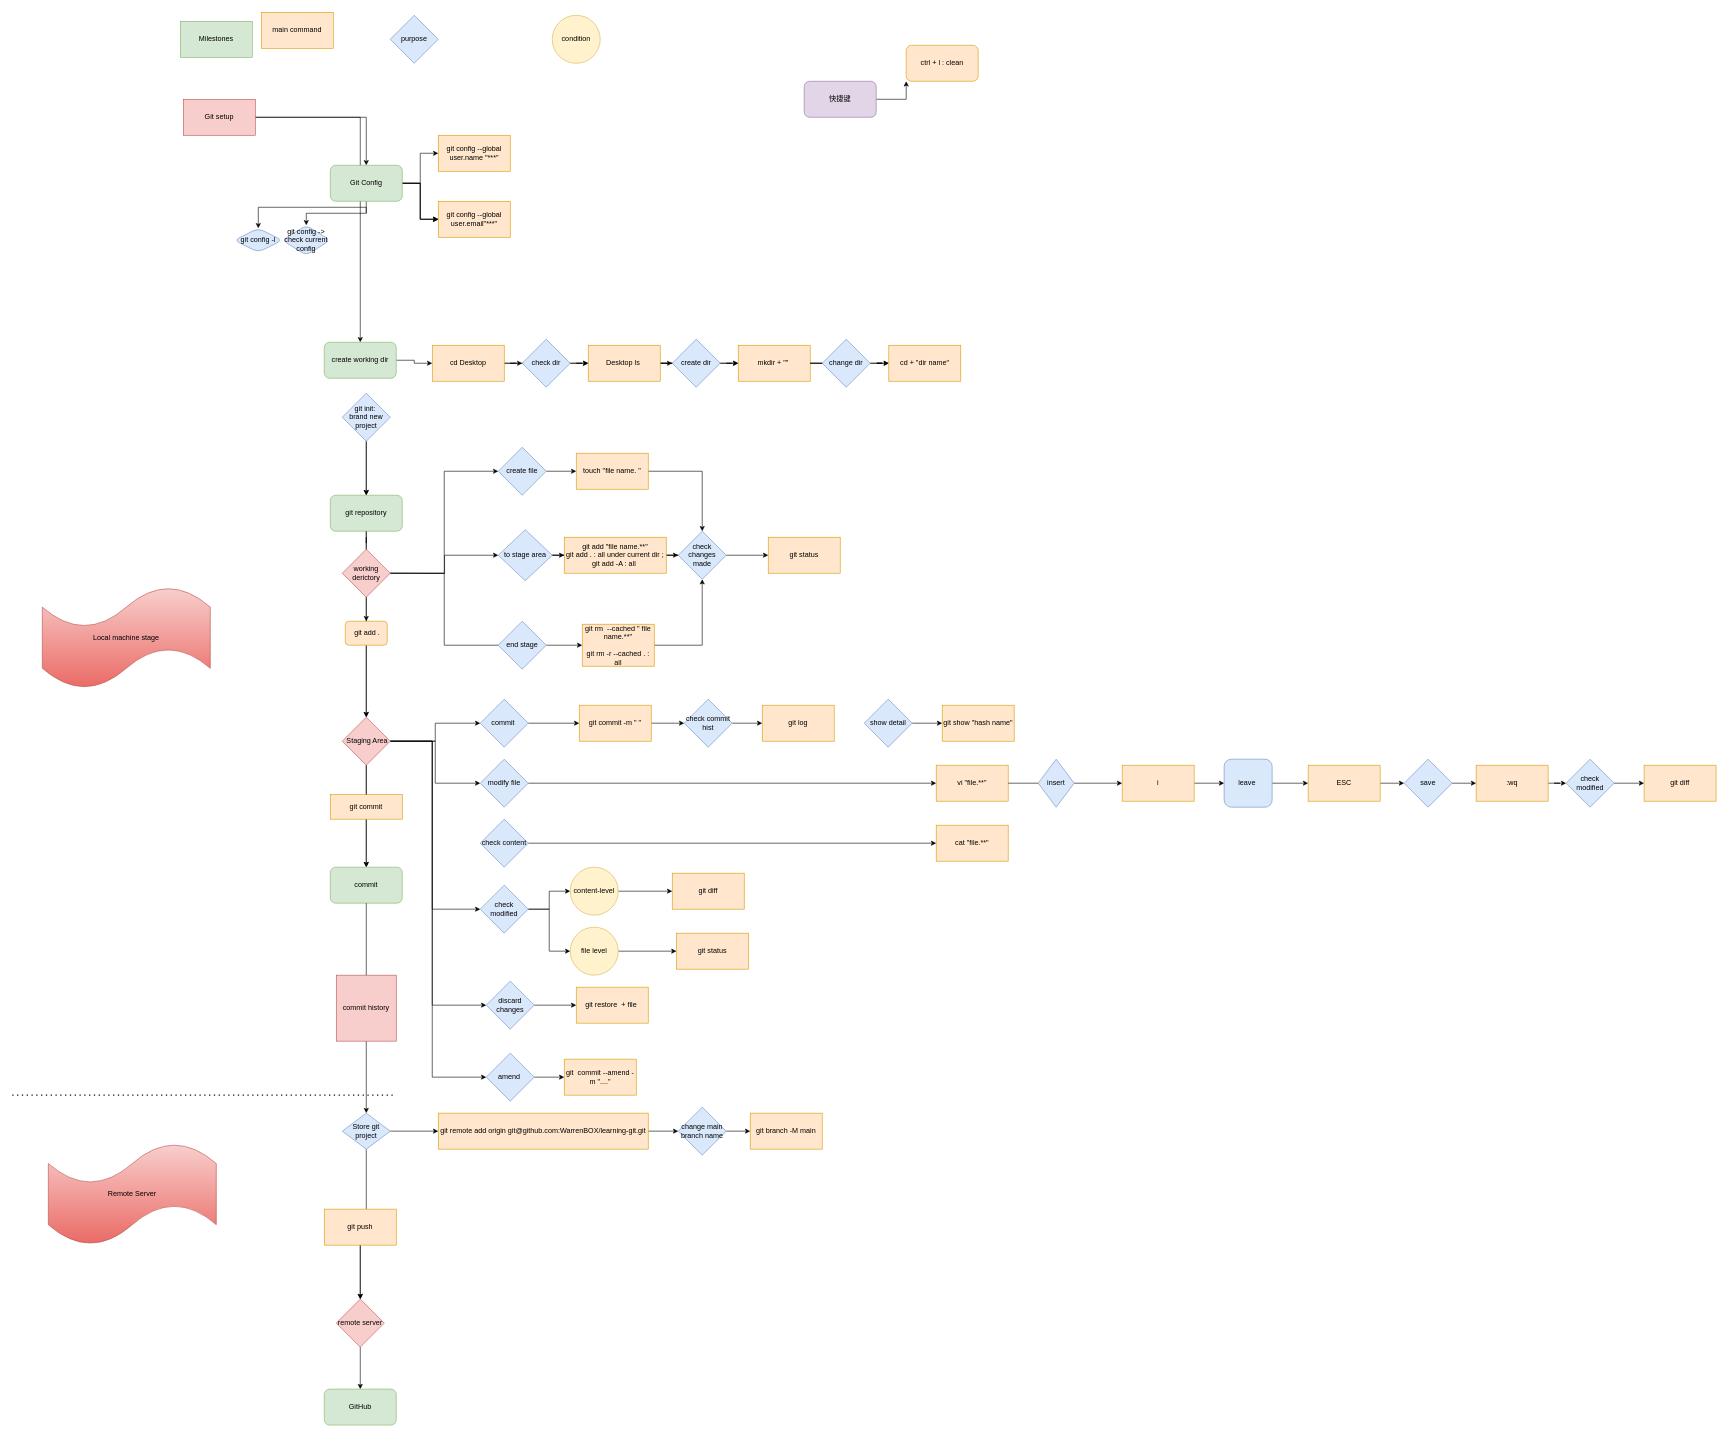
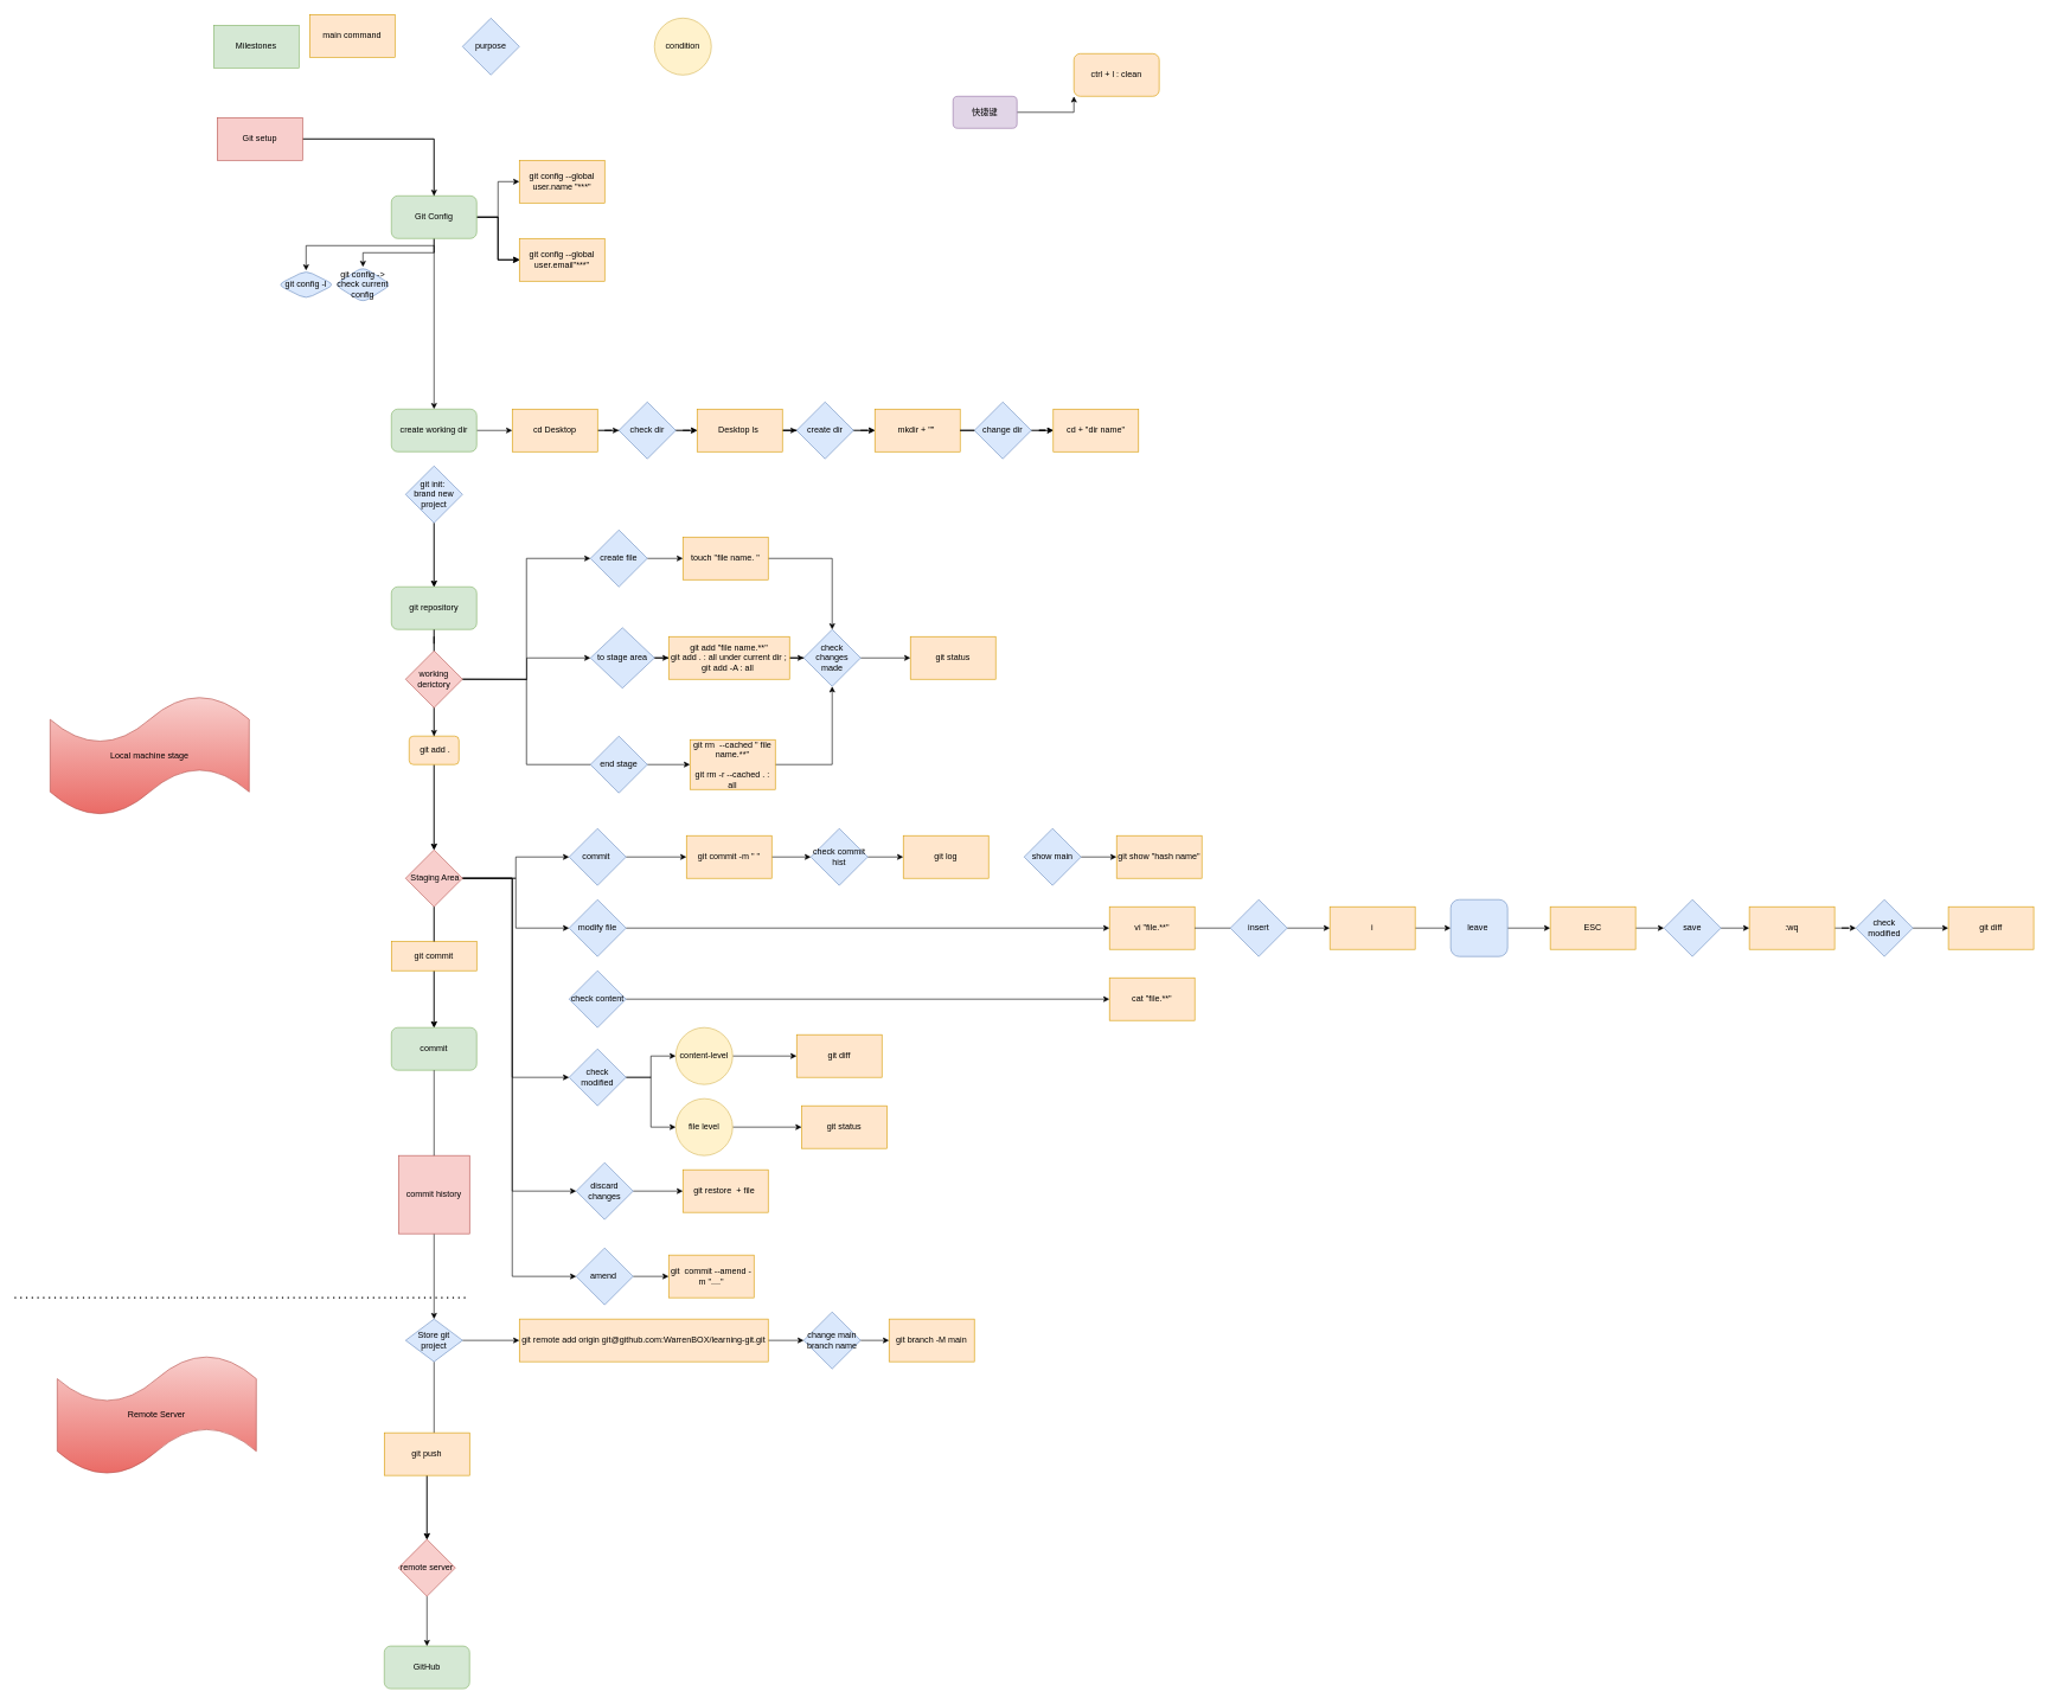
- <mxCell id="15" value="快捷键" style="rounded=1;whiteSpace=wrap;html=1;fillColor=#e1d5e7;strokeColor=#9673a6;" vertex="1" parent="1"><mxGeometry x="1340" y="135" width="120" height="60" as="geometry" /></mxCell>
+ <mxCell id="15" value="快捷键" style="rounded=1;whiteSpace=wrap;html=1;fillColor=#e1d5e7;strokeColor=#9673a6;" vertex="1" parent="1"><mxGeometry x="1340" y="135" width="90" height="45" as="geometry" /></mxCell>
- <mxCell id="21" value="create working dir" style="rounded=1;whiteSpace=wrap;html=1;fillColor=#d5e8d4;strokeColor=#82b366;" vertex="1" parent="1"><mxGeometry x="540" y="570" width="120" height="60" as="geometry" /></mxCell>
+ <mxCell id="21" value="create working dir" style="rounded=1;whiteSpace=wrap;html=1;fillColor=#d5e8d4;strokeColor=#82b366;" vertex="1" parent="1"><mxGeometry x="550" y="575" width="120" height="60" as="geometry" /></mxCell>
- <mxCell id="85" value="show detail" style="rhombus;whiteSpace=wrap;html=1;fillColor=#dae8fc;strokeColor=#6c8ebf;" vertex="1" parent="1"><mxGeometry x="1440" y="1165" width="80" height="80" as="geometry" /></mxCell>
+ <mxCell id="85" value="show main" style="rhombus;whiteSpace=wrap;html=1;fillColor=#dae8fc;strokeColor=#6c8ebf;" vertex="1" parent="1"><mxGeometry x="1440" y="1165" width="80" height="80" as="geometry" /></mxCell>
- <mxCell id="93" value="insert" style="rhombus;whiteSpace=wrap;html=1;fillColor=#dae8fc;strokeColor=#6c8ebf;" vertex="1" parent="1"><mxGeometry x="1730" y="1265" width="60" height="80" as="geometry" /></mxCell>
+ <mxCell id="93" value="insert" style="rhombus;whiteSpace=wrap;html=1;fillColor=#dae8fc;strokeColor=#6c8ebf;" vertex="1" parent="1"><mxGeometry x="1730" y="1265" width="80" height="80" as="geometry" /></mxCell>
